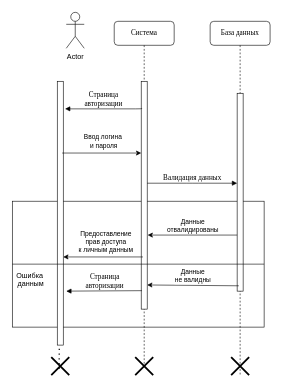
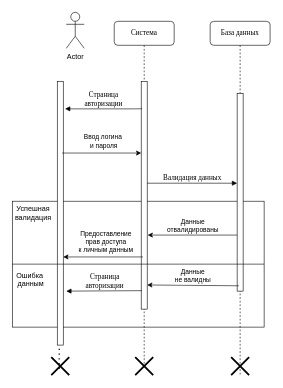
+ <mxCell id="18" value="Успешная валидация" style="text;html=1;strokeColor=none;fillColor=none;align=center;verticalAlign=middle;whiteSpace=wrap;rounded=0;" vertex="1" parent="1"><mxGeometry x="20" y="335" width="70" height="40" as="geometry" /></mxCell>
